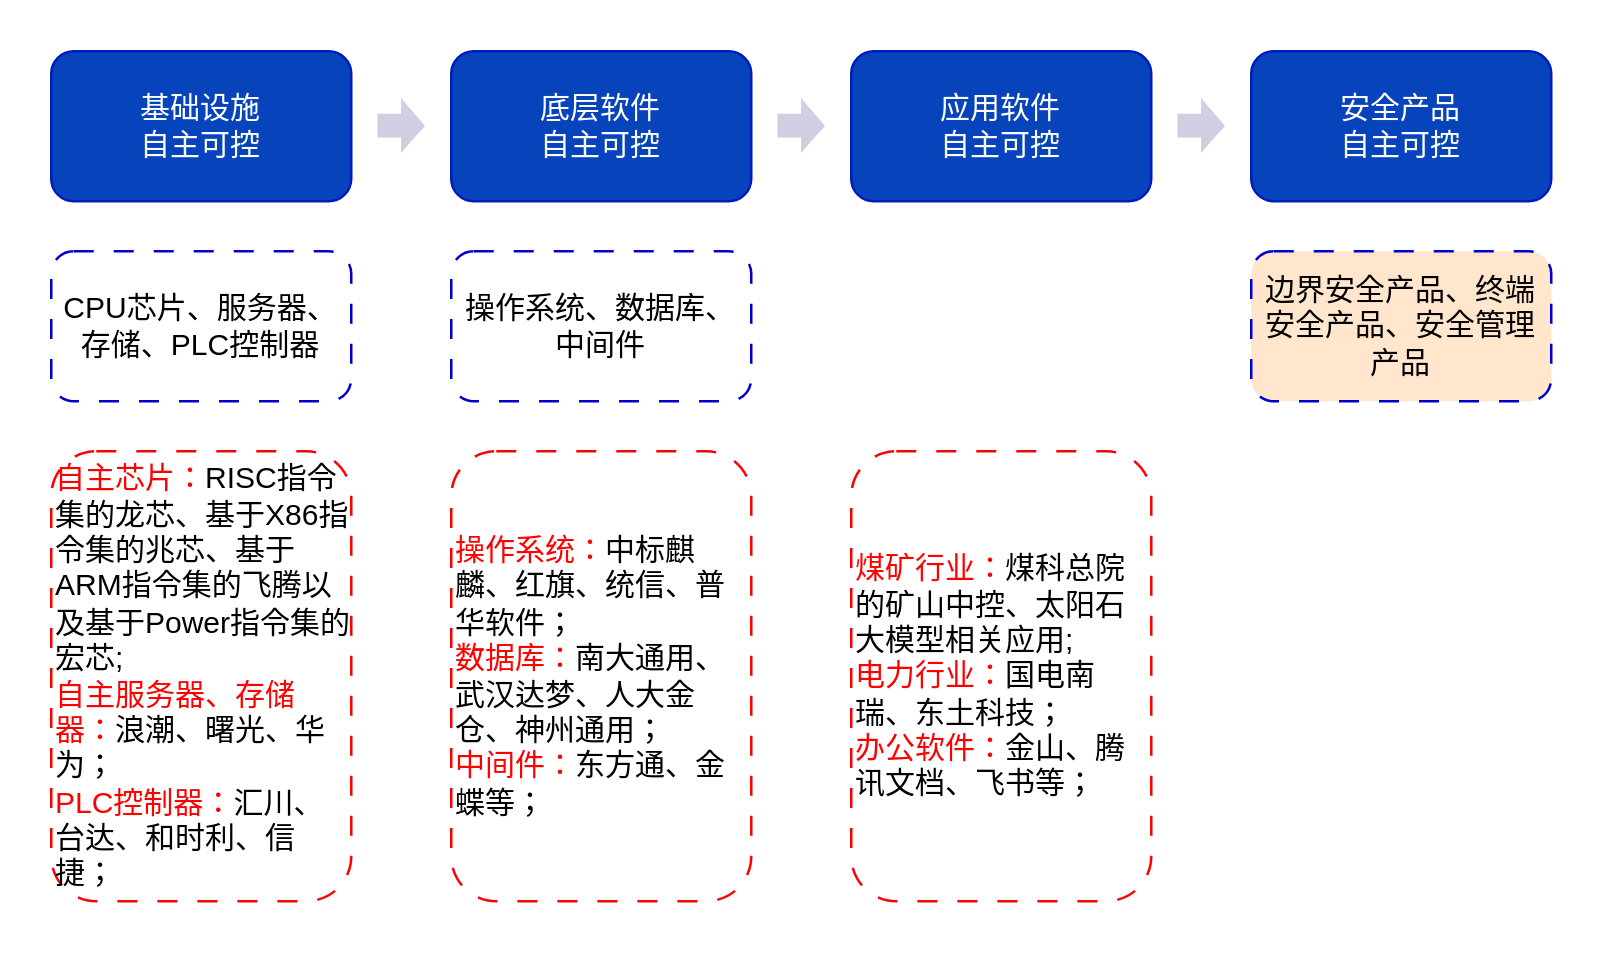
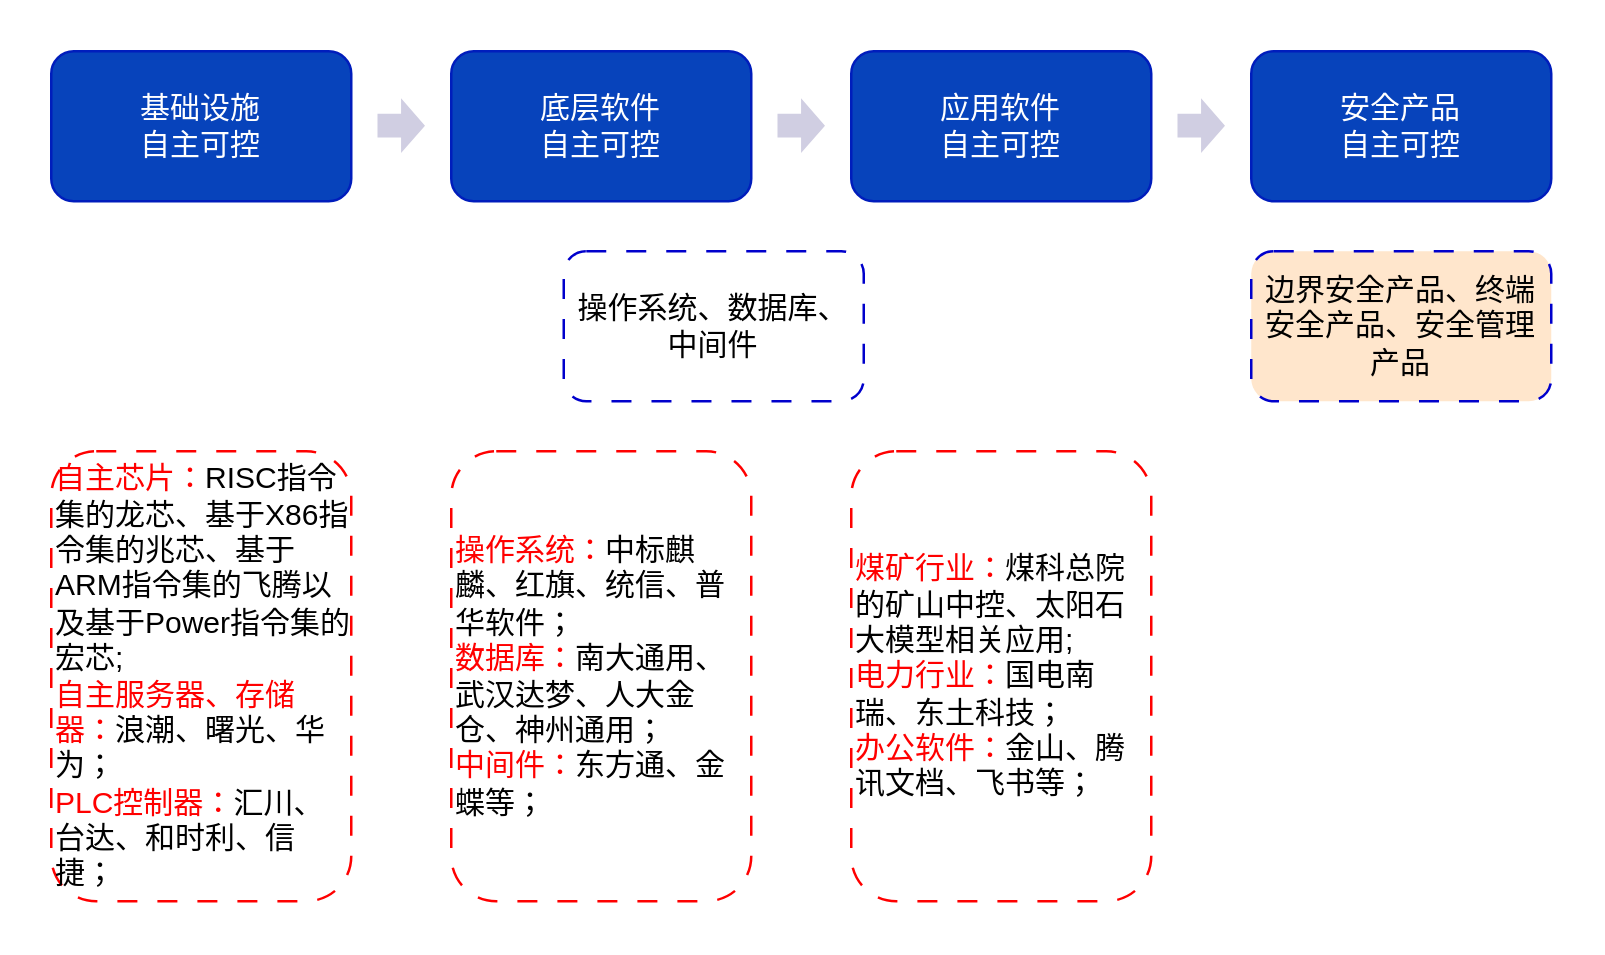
- <mxCell id="6" value="CPU芯片、服务器、存储、PLC控制器" style="rounded=1;whiteSpace=wrap;html=1;dashed=1;dashPattern=8 8;strokeColor=#0000CC;" vertex="1" parent="1"><mxGeometry x="20" y="100" width="120" height="60" as="geometry" /></mxCell>
- <mxCell id="7" value="操作系统、数据库、中间件" style="rounded=1;whiteSpace=wrap;html=1;dashed=1;dashPattern=8 8;strokeColor=#0000CC;" vertex="1" parent="1"><mxGeometry x="180" y="100" width="120" height="60" as="geometry" /></mxCell>
+ <mxCell id="7" value="操作系统、数据库、中间件" style="rounded=1;whiteSpace=wrap;html=1;dashed=1;dashPattern=8 8;strokeColor=#0000CC;" vertex="1" parent="1"><mxGeometry x="225" y="100" width="120" height="60" as="geometry" /></mxCell>
